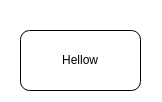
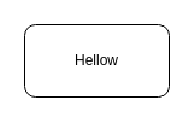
- <mxCell id="2" value="Hellow" style="rounded=1;whiteSpace=wrap;html=1;" vertex="1" parent="1"><mxGeometry x="20" y="30" width="120" height="60" as="geometry" /></mxCell>
+ <mxCell id="2" value="Hellow" style="rounded=1;whiteSpace=wrap;html=1;" vertex="1" parent="1"><mxGeometry x="20" y="20" width="120" height="60" as="geometry" /></mxCell>
